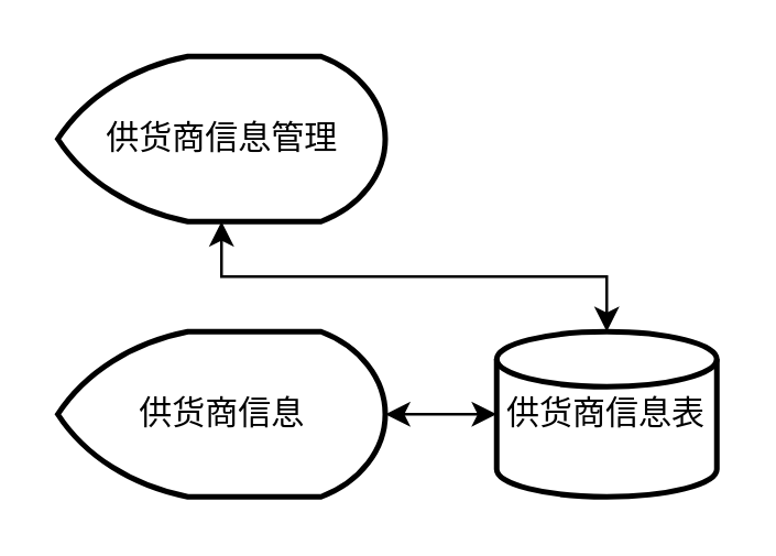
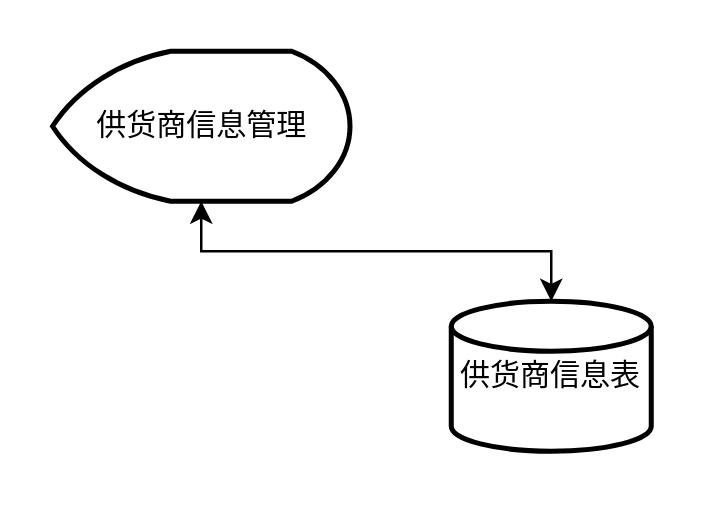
- <mxCell id="5" value="供货商信息" style="strokeWidth=2;html=1;shape=mxgraph.flowchart.display;whiteSpace=wrap;" parent="1" vertex="1"><mxGeometry x="20.5" y="120" width="119" height="60" as="geometry" /></mxCell>
- <mxCell id="4" value="" style="endArrow=classic;startArrow=classic;html=1;rounded=0;entryX=0;entryY=0.5;entryDx=0;entryDy=0;entryPerimeter=0;exitX=1;exitY=0.5;exitDx=0;exitDy=0;exitPerimeter=0;" parent="1" source="5" target="3" edge="1"><mxGeometry width="50" height="50" relative="1" as="geometry"><mxPoint x="141" y="175" as="sourcePoint" /><mxPoint x="250" y="235" as="targetPoint" /></mxGeometry></mxCell>
